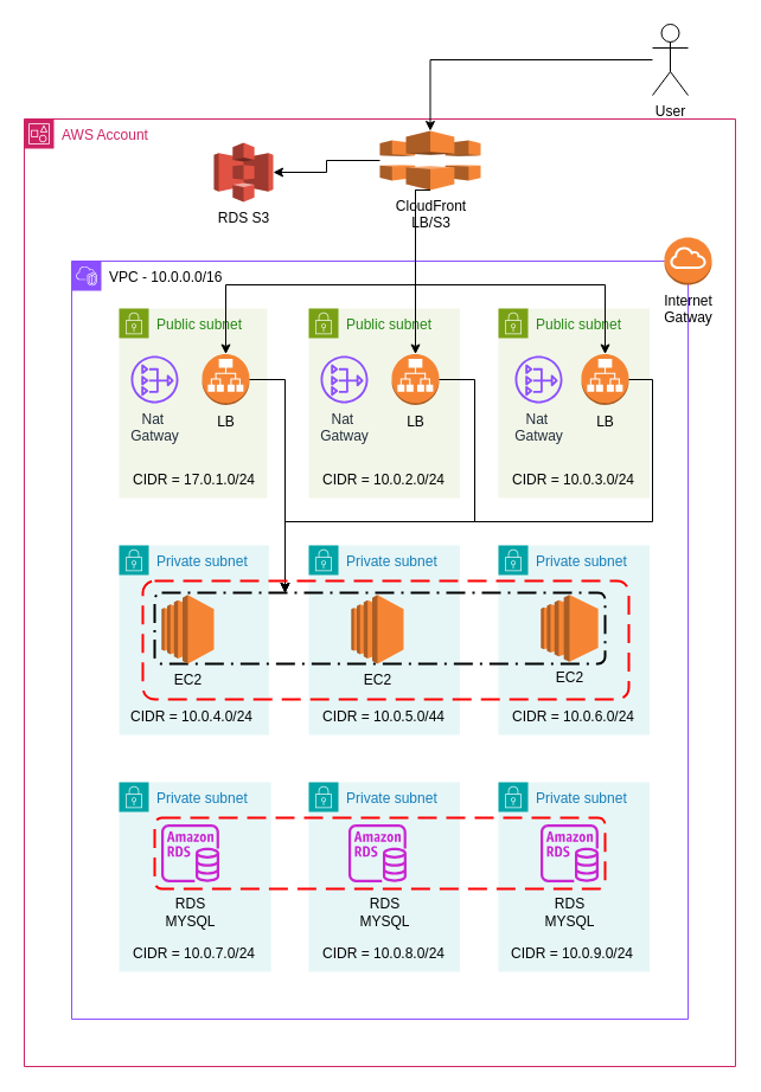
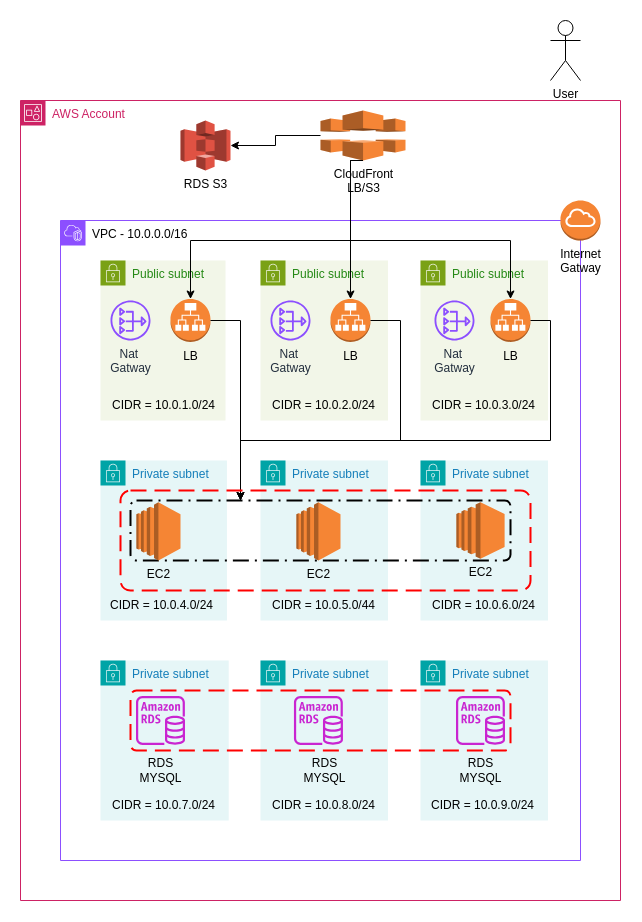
- <mxCell id="49" value="" style="edgeStyle=orthogonalEdgeStyle;rounded=0;orthogonalLoop=1;jettySize=auto;html=1;" parent="1" source="50" target="45" edge="1"><mxGeometry relative="1" as="geometry" /></mxCell>
- <mxCell id="27" value="CIDR = 17.0.1.0/24" style="text;html=1;align=center;verticalAlign=middle;resizable=0;points=[];autosize=1;strokeColor=none;fillColor=none;" parent="24" vertex="1"><mxGeometry x="-2.5" y="130" width="130" height="30" as="geometry" /></mxCell>
+ <mxCell id="27" value="CIDR = 10.0.1.0/24" style="text;html=1;align=center;verticalAlign=middle;resizable=0;points=[];autosize=1;strokeColor=none;fillColor=none;" parent="24" vertex="1"><mxGeometry x="-2.5" y="130" width="130" height="30" as="geometry" /></mxCell>
